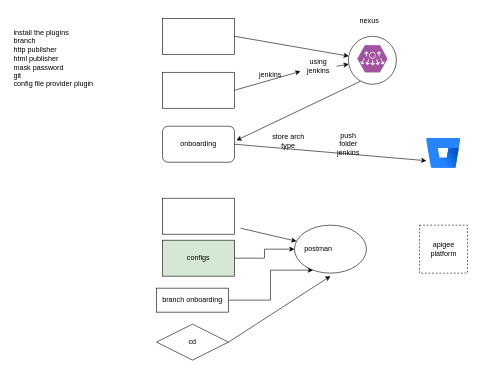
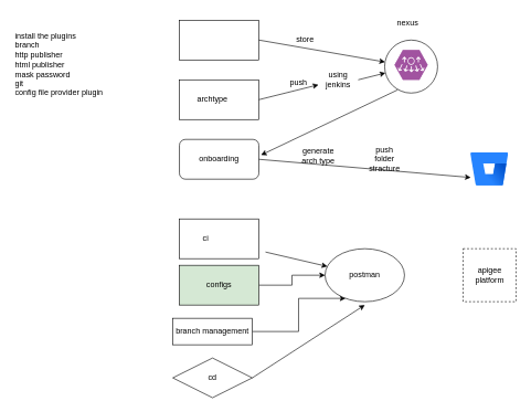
+ <mxCell id="14" value="store" style="text;html=1;align=center;verticalAlign=middle;whiteSpace=wrap;rounded=0;" vertex="1" parent="1"><mxGeometry x="430" y="45" width="60" height="30" as="geometry" /></mxCell>
- <mxCell id="21" value="using jenkins" style="text;html=1;align=center;verticalAlign=middle;whiteSpace=wrap;rounded=0;" vertex="1" parent="1"><mxGeometry x="500" y="95" width="60" height="30" as="geometry" /></mxCell>
+ <mxCell id="21" value="using jenkins" style="text;html=1;align=center;verticalAlign=middle;whiteSpace=wrap;rounded=0;" vertex="1" parent="1"><mxGeometry x="480" y="105" width="60" height="30" as="geometry" /></mxCell>
- <mxCell id="15" value="jenkins" style="text;html=1;align=center;verticalAlign=middle;whiteSpace=wrap;rounded=0;" vertex="1" parent="1"><mxGeometry x="420" y="110" width="60" height="30" as="geometry" /></mxCell>
+ <mxCell id="15" value="push" style="text;html=1;align=center;verticalAlign=middle;whiteSpace=wrap;rounded=0;" vertex="1" parent="1"><mxGeometry x="420" y="110" width="60" height="30" as="geometry" /></mxCell>
+ <mxCell id="5" value="archtype" style="text;html=1;align=center;verticalAlign=middle;whiteSpace=wrap;rounded=0;" vertex="1" parent="1"><mxGeometry x="290" y="135" width="60" height="30" as="geometry" /></mxCell>
- <mxCell id="18" value="store arch type" style="text;html=1;align=center;verticalAlign=middle;whiteSpace=wrap;rounded=0;" vertex="1" parent="1"><mxGeometry x="450" y="220" width="60" height="30" as="geometry" /></mxCell>
+ <mxCell id="18" value="generate arch type" style="text;html=1;align=center;verticalAlign=middle;whiteSpace=wrap;rounded=0;" vertex="1" parent="1"><mxGeometry x="450" y="220" width="60" height="30" as="geometry" /></mxCell>
- <mxCell id="19" value="push folder jenkins" style="text;html=1;align=center;verticalAlign=middle;whiteSpace=wrap;rounded=0;" vertex="1" parent="1"><mxGeometry x="550" y="225" width="60" height="30" as="geometry" /></mxCell>
+ <mxCell id="19" value="push folder stracture" style="text;html=1;align=center;verticalAlign=middle;whiteSpace=wrap;rounded=0;" vertex="1" parent="1"><mxGeometry x="550" y="225" width="60" height="30" as="geometry" /></mxCell>
+ <mxCell id="23" value="ci" style="text;html=1;align=center;verticalAlign=middle;whiteSpace=wrap;rounded=0;" vertex="1" parent="1"><mxGeometry x="280" y="345" width="60" height="30" as="geometry" /></mxCell>
- <mxCell id="30" value="postman" style="text;html=1;align=center;verticalAlign=middle;whiteSpace=wrap;rounded=0;" vertex="1" parent="1"><mxGeometry x="500" y="400" width="60" height="30" as="geometry" /></mxCell>
+ <mxCell id="30" value="postman" style="text;html=1;align=center;verticalAlign=middle;whiteSpace=wrap;rounded=0;" vertex="1" parent="1"><mxGeometry x="520" y="400" width="60" height="30" as="geometry" /></mxCell>
- <mxCell id="27" value="branch onboarding" style="rounded=0;whiteSpace=wrap;html=1;" vertex="1" parent="1"><mxGeometry x="260" y="480" width="120" height="40" as="geometry" /></mxCell>
+ <mxCell id="27" value="branch management" style="rounded=0;whiteSpace=wrap;html=1;" vertex="1" parent="1"><mxGeometry x="260" y="480" width="120" height="40" as="geometry" /></mxCell>
